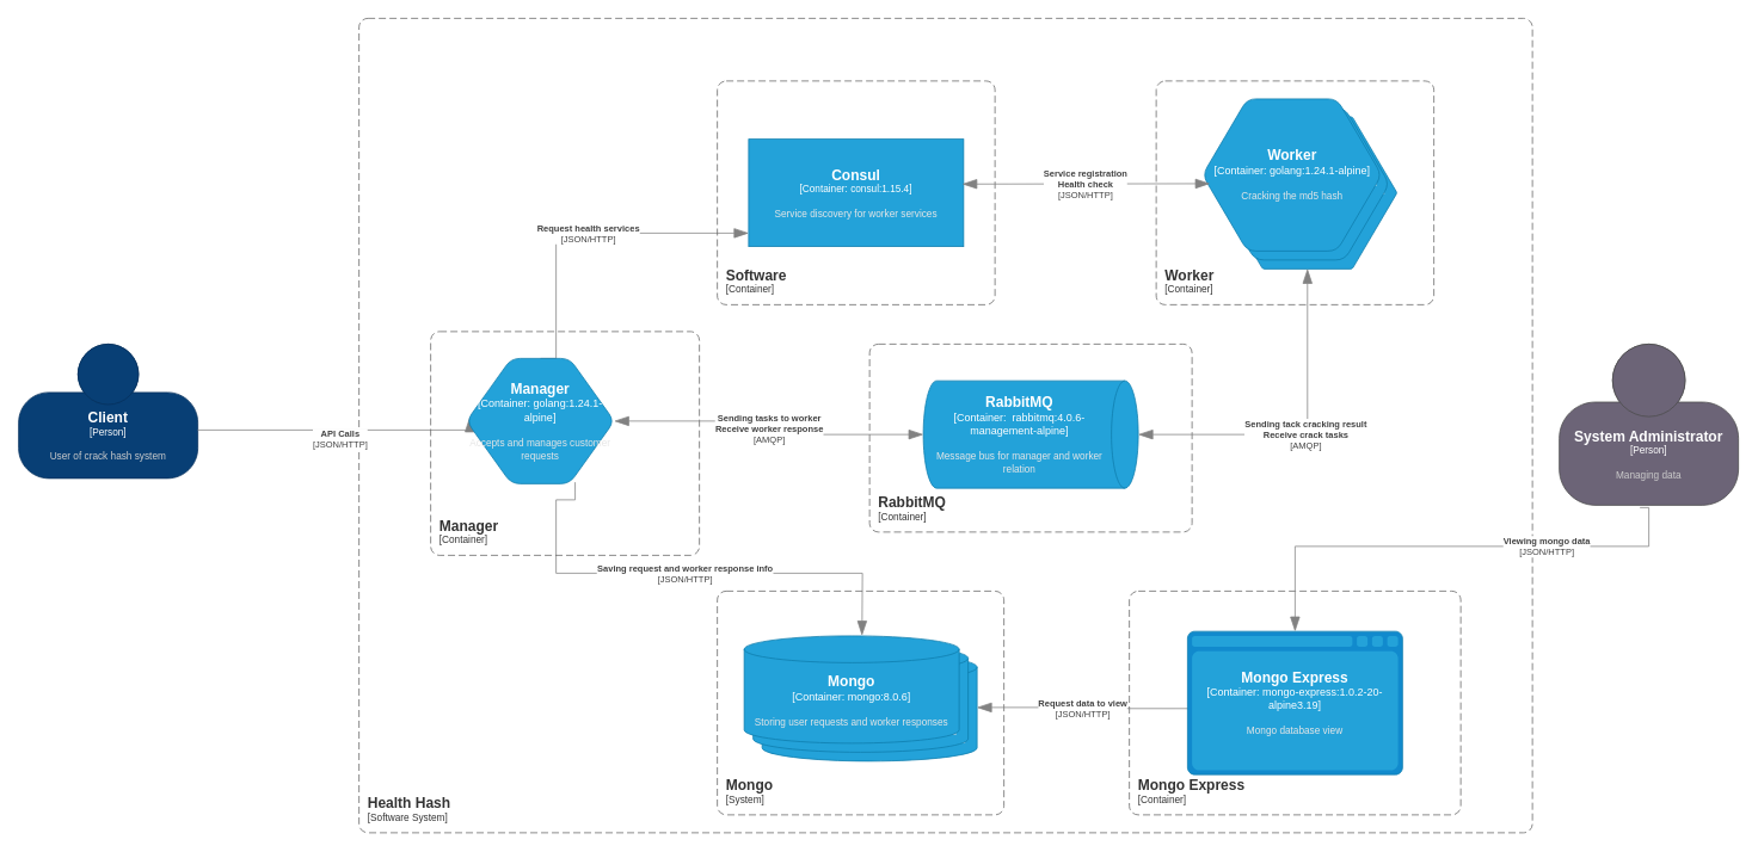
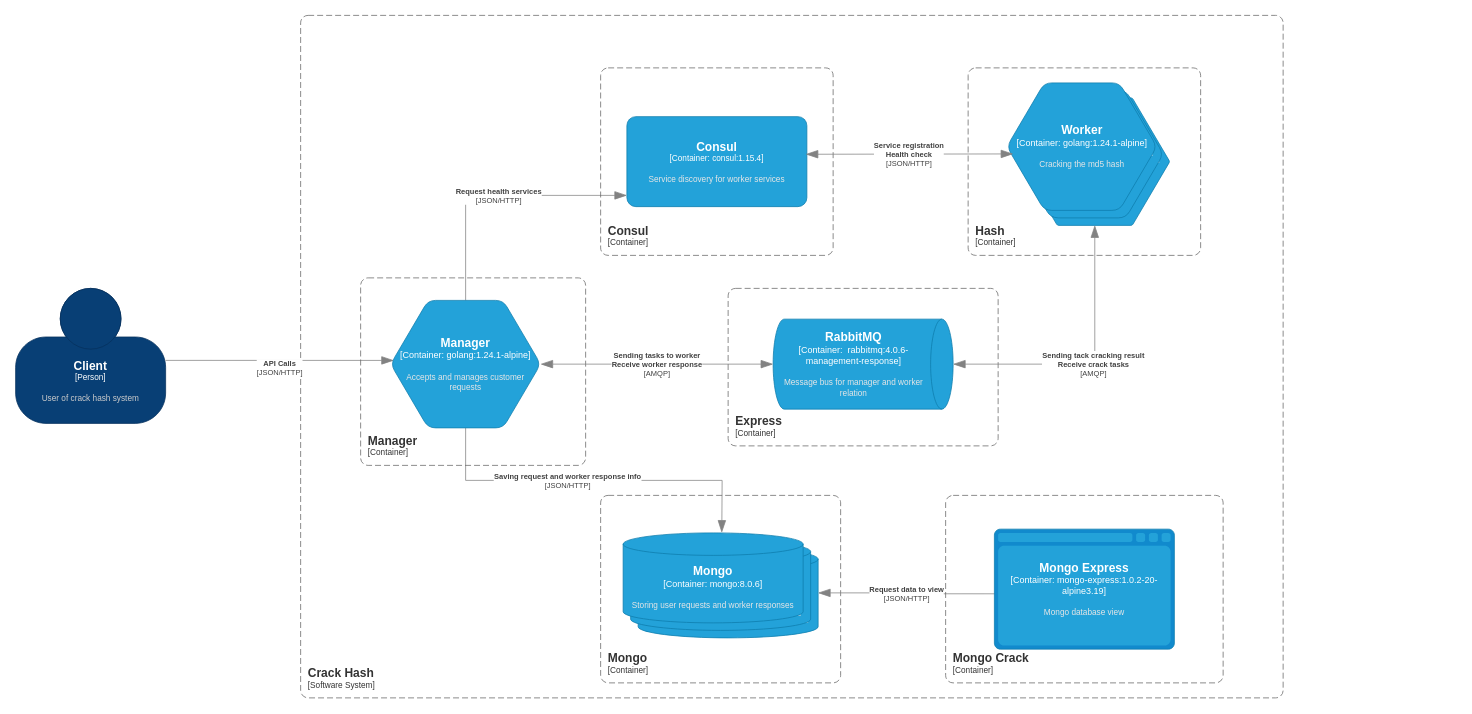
- <mxCell id="15" value="&lt;font style=&quot;font-size: 16px&quot;&gt;&lt;b&gt;Consul&lt;/b&gt;&lt;/font&gt;&lt;div&gt;[Container: consul:1.15.4]&lt;/div&gt;&lt;br&gt;&lt;div&gt;&lt;font style=&quot;font-size: 11px&quot;&gt;&lt;font color=&quot;#E6E6E6&quot;&gt;Service discovery for worker services&lt;/font&gt;&lt;/div&gt;" style="whiteSpace=wrap;html=1;fontSize=11;labelBackgroundColor=none;fillColor=#23A2D9;fontColor=#ffffff;align=center;arcSize=10;strokeColor=#0E7DAD;metaEdit=1;resizable=0;points=[[0.25,0,0],[0.5,0,0],[0.75,0,0],[1,0.25,0],[1,0.5,0],[1,0.75,0],[0.75,1,0],[0.5,1,0],[0.25,1,0],[0,0.75,0],[0,0.5,0],[0,0.25,0]];rounded=0;" vertex="1" parent="13"><mxGeometry x="35" y="65" width="240" height="120" as="geometry" /></mxCell>
+ <mxCell id="15" value="&lt;font style=&quot;font-size: 16px&quot;&gt;&lt;b&gt;Consul&lt;/b&gt;&lt;/font&gt;&lt;div&gt;[Container: consul:1.15.4]&lt;/div&gt;&lt;br&gt;&lt;div&gt;&lt;font style=&quot;font-size: 11px&quot;&gt;&lt;font color=&quot;#E6E6E6&quot;&gt;Service discovery for worker services&lt;/font&gt;&lt;/div&gt;" style="rounded=1;whiteSpace=wrap;html=1;fontSize=11;labelBackgroundColor=none;fillColor=#23A2D9;fontColor=#ffffff;align=center;arcSize=10;strokeColor=#0E7DAD;metaEdit=1;resizable=0;points=[[0.25,0,0],[0.5,0,0],[0.75,0,0],[1,0.25,0],[1,0.5,0],[1,0.75,0],[0.75,1,0],[0.5,1,0],[0.25,1,0],[0,0.75,0],[0,0.5,0],[0,0.25,0]];" vertex="1" parent="13"><mxGeometry x="35" y="65" width="240" height="120" as="geometry" /></mxCell>
- <mxCell id="14" value="&lt;font style=&quot;font-size: 16px&quot;&gt;&lt;b&gt;&lt;div style=&quot;text-align: left&quot;&gt;Software&lt;/div&gt;&lt;/b&gt;&lt;/font&gt;&lt;div style=&quot;text-align: left&quot;&gt;[Container]&lt;/div&gt;" style="rounded=1;fontSize=11;whiteSpace=wrap;html=1;dashed=1;arcSize=20;fillColor=none;strokeColor=#666666;fontColor=#333333;labelBackgroundColor=none;align=left;verticalAlign=bottom;labelBorderColor=none;spacingTop=0;spacing=10;dashPattern=8 4;metaEdit=1;rotatable=0;perimeter=rectanglePerimeter;noLabel=0;labelPadding=0;allowArrows=0;connectable=0;expand=0;recursiveResize=0;editable=1;pointerEvents=0;absoluteArcSize=1;points=[[0.25,0,0],[0.5,0,0],[0.75,0,0],[1,0.25,0],[1,0.5,0],[1,0.75,0],[0.75,1,0],[0.5,1,0],[0.25,1,0],[0,0.75,0],[0,0.5,0],[0,0.25,0]];" vertex="1" parent="13"><mxGeometry width="310" height="250" as="geometry" /></mxCell>
+ <mxCell id="14" value="&lt;font style=&quot;font-size: 16px&quot;&gt;&lt;b&gt;&lt;div style=&quot;text-align: left&quot;&gt;Consul&lt;/div&gt;&lt;/b&gt;&lt;/font&gt;&lt;div style=&quot;text-align: left&quot;&gt;[Container]&lt;/div&gt;" style="rounded=1;fontSize=11;whiteSpace=wrap;html=1;dashed=1;arcSize=20;fillColor=none;strokeColor=#666666;fontColor=#333333;labelBackgroundColor=none;align=left;verticalAlign=bottom;labelBorderColor=none;spacingTop=0;spacing=10;dashPattern=8 4;metaEdit=1;rotatable=0;perimeter=rectanglePerimeter;noLabel=0;labelPadding=0;allowArrows=0;connectable=0;expand=0;recursiveResize=0;editable=1;pointerEvents=0;absoluteArcSize=1;points=[[0.25,0,0],[0.5,0,0],[0.75,0,0],[1,0.25,0],[1,0.5,0],[1,0.75,0],[0.75,1,0],[0.5,1,0],[0.25,1,0],[0,0.75,0],[0,0.5,0],[0,0.25,0]];" vertex="1" parent="13"><mxGeometry width="310" height="250" as="geometry" /></mxCell>
- <mxCell id="8" value="&lt;font style=&quot;font-size: 16px&quot;&gt;&lt;b&gt;&lt;div style=&quot;text-align: left&quot;&gt;Worker&lt;/div&gt;&lt;/b&gt;&lt;/font&gt;&lt;div style=&quot;text-align: left&quot;&gt;[Container]&lt;/div&gt;" style="rounded=1;fontSize=11;whiteSpace=wrap;html=1;dashed=1;arcSize=20;fillColor=none;strokeColor=#666666;fontColor=#333333;labelBackgroundColor=none;align=left;verticalAlign=bottom;labelBorderColor=none;spacingTop=0;spacing=10;dashPattern=8 4;metaEdit=1;rotatable=0;perimeter=rectanglePerimeter;noLabel=0;labelPadding=0;allowArrows=0;connectable=0;expand=0;recursiveResize=0;editable=1;pointerEvents=0;absoluteArcSize=1;points=[[0.25,0,0],[0.5,0,0],[0.75,0,0],[1,0.25,0],[1,0.5,0],[1,0.75,0],[0.75,1,0],[0.5,1,0],[0.25,1,0],[0,0.75,0],[0,0.5,0],[0,0.25,0]];" vertex="1" parent="7"><mxGeometry width="310" height="250" as="geometry" /></mxCell>
+ <mxCell id="8" value="&lt;font style=&quot;font-size: 16px&quot;&gt;&lt;b&gt;&lt;div style=&quot;text-align: left&quot;&gt;Hash&lt;/div&gt;&lt;/b&gt;&lt;/font&gt;&lt;div style=&quot;text-align: left&quot;&gt;[Container]&lt;/div&gt;" style="rounded=1;fontSize=11;whiteSpace=wrap;html=1;dashed=1;arcSize=20;fillColor=none;strokeColor=#666666;fontColor=#333333;labelBackgroundColor=none;align=left;verticalAlign=bottom;labelBorderColor=none;spacingTop=0;spacing=10;dashPattern=8 4;metaEdit=1;rotatable=0;perimeter=rectanglePerimeter;noLabel=0;labelPadding=0;allowArrows=0;connectable=0;expand=0;recursiveResize=0;editable=1;pointerEvents=0;absoluteArcSize=1;points=[[0.25,0,0],[0.5,0,0],[0.75,0,0],[1,0.25,0],[1,0.5,0],[1,0.75,0],[0.75,1,0],[0.5,1,0],[0.25,1,0],[0,0.75,0],[0,0.5,0],[0,0.25,0]];" vertex="1" parent="7"><mxGeometry width="310" height="250" as="geometry" /></mxCell>
- <mxCell id="2" value="&lt;font style=&quot;font-size: 16px&quot;&gt;&lt;b&gt;Client&lt;/b&gt;&lt;/font&gt;&lt;div&gt;[Person]&lt;/div&gt;&lt;br&gt;&lt;div&gt;&lt;font style=&quot;font-size: 11px&quot;&gt;&lt;font color=&quot;#cccccc&quot;&gt;User of crack hash system&lt;/font&gt;&lt;/div&gt;" style="html=1;fontSize=11;dashed=0;whiteSpace=wrap;fillColor=#083F75;strokeColor=#06315C;fontColor=#ffffff;shape=mxgraph.c4.person2;align=center;metaEdit=1;points=[[0.5,0,0],[1,0.5,0],[1,0.75,0],[0.75,1,0],[0.5,1,0],[0.25,1,0],[0,0.75,0],[0,0.5,0]];resizable=0;" vertex="1" parent="1"><mxGeometry x="20" y="384" width="200" height="150" as="geometry" /></mxCell>
+ <mxCell id="2" value="&lt;font style=&quot;font-size: 16px&quot;&gt;&lt;b&gt;Client&lt;/b&gt;&lt;/font&gt;&lt;div&gt;[Person]&lt;/div&gt;&lt;br&gt;&lt;div&gt;&lt;font style=&quot;font-size: 11px&quot;&gt;&lt;font color=&quot;#cccccc&quot;&gt;User of crack hash system&lt;/font&gt;&lt;/div&gt;" style="html=1;fontSize=11;dashed=0;whiteSpace=wrap;fillColor=#083F75;strokeColor=#06315C;fontColor=#ffffff;shape=mxgraph.c4.person2;align=center;metaEdit=1;points=[[0.5,0,0],[1,0.5,0],[1,0.75,0],[0.75,1,0],[0.5,1,0],[0.25,1,0],[0,0.75,0],[0,0.5,0]];resizable=0;" vertex="1" parent="1"><mxGeometry x="20" y="384" width="200" height="180" as="geometry" /></mxCell>
- <mxCell id="25" value="&lt;font style=&quot;font-size: 16px&quot;&gt;&lt;b&gt;Manager&lt;/b&gt;&lt;/font&gt;&lt;div&gt;[Container:&amp;nbsp;golang:1.24.1-alpine]&lt;/div&gt;&lt;br&gt;&lt;div&gt;&lt;font style=&quot;font-size: 11px&quot;&gt;&lt;font color=&quot;#E6E6E6&quot;&gt;Accepts and manages customer requests&lt;/font&gt;&lt;/div&gt;" style="shape=hexagon;size=50;perimeter=hexagonPerimeter2;whiteSpace=wrap;html=1;fixedSize=1;rounded=1;labelBackgroundColor=none;fillColor=#23A2D9;fontSize=12;fontColor=#ffffff;align=center;strokeColor=#0E7DAD;metaEdit=1;points=[[0.5,0,0],[1,0.25,0],[1,0.5,0],[1,0.75,0],[0.5,1,0],[0,0.75,0],[0,0.5,0],[0,0.25,0]];resizable=0;" vertex="1" parent="23"><mxGeometry x="40" y="30" width="165" height="140" as="geometry" /></mxCell>
+ <mxCell id="25" value="&lt;font style=&quot;font-size: 16px&quot;&gt;&lt;b&gt;Manager&lt;/b&gt;&lt;/font&gt;&lt;div&gt;[Container:&amp;nbsp;golang:1.24.1-alpine]&lt;/div&gt;&lt;br&gt;&lt;div&gt;&lt;font style=&quot;font-size: 11px&quot;&gt;&lt;font color=&quot;#E6E6E6&quot;&gt;Accepts and manages customer requests&lt;/font&gt;&lt;/div&gt;" style="shape=hexagon;size=50;perimeter=hexagonPerimeter2;whiteSpace=wrap;html=1;fixedSize=1;rounded=1;labelBackgroundColor=none;fillColor=#23A2D9;fontSize=12;fontColor=#ffffff;align=center;strokeColor=#0E7DAD;metaEdit=1;points=[[0.5,0,0],[1,0.25,0],[1,0.5,0],[1,0.75,0],[0.5,1,0],[0,0.75,0],[0,0.5,0],[0,0.25,0]];resizable=0;" vertex="1" parent="23"><mxGeometry x="40" y="30" width="200" height="170" as="geometry" /></mxCell>
- <mxCell id="34" value="&lt;font style=&quot;font-size: 16px&quot;&gt;&lt;b&gt;System Administrator &lt;/b&gt;&lt;/font&gt;&lt;div&gt;[Person]&lt;/div&gt;&lt;br&gt;&lt;div&gt;&lt;font style=&quot;font-size: 11px&quot;&gt;&lt;font color=&quot;#cccccc&quot;&gt;Managing data&lt;/font&gt;&lt;/div&gt;" style="html=1;fontSize=11;dashed=0;whiteSpace=wrap;fillColor=#6C6477;strokeColor=#4D4D4D;fontColor=#ffffff;shape=mxgraph.c4.person2;align=center;metaEdit=1;points=[[0.5,0,0],[1,0.5,0],[1,0.75,0],[0.75,1,0],[0.5,1,0],[0.25,1,0],[0,0.75,0],[0,0.5,0]];resizable=0;" vertex="1" parent="1"><mxGeometry x="1740" y="384" width="200" height="180" as="geometry" /></mxCell>
- <mxCell id="31" value="&lt;font style=&quot;font-size: 16px&quot;&gt;&lt;b&gt;RabbitMQ&lt;/b&gt;&lt;/font&gt;&lt;div&gt;[Container:&amp;nbsp; rabbitmq:4.0.6-management-alpine]&lt;/div&gt;&lt;br&gt;&lt;div&gt;&lt;font style=&quot;font-size: 11px&quot;&gt;&lt;font color=&quot;#E6E6E6&quot;&gt;Message bus for manager and worker relation&lt;/font&gt;&lt;/div&gt;" style="shape=cylinder3;size=15;direction=south;whiteSpace=wrap;html=1;boundedLbl=1;rounded=0;labelBackgroundColor=none;fillColor=#23A2D9;fontSize=12;fontColor=#ffffff;align=center;strokeColor=#0E7DAD;metaEdit=1;points=[[0.5,0,0],[1,0.25,0],[1,0.5,0],[1,0.75,0],[0.5,1,0],[0,0.75,0],[0,0.5,0],[0,0.25,0]];resizable=0;" vertex="1" parent="1"><mxGeometry x="1030" y="425" width="240" height="120" as="geometry" /></mxCell>
+ <mxCell id="31" value="&lt;font style=&quot;font-size: 16px&quot;&gt;&lt;b&gt;RabbitMQ&lt;/b&gt;&lt;/font&gt;&lt;div&gt;[Container:&amp;nbsp; rabbitmq:4.0.6-management-response]&lt;/div&gt;&lt;br&gt;&lt;div&gt;&lt;font style=&quot;font-size: 11px&quot;&gt;&lt;font color=&quot;#E6E6E6&quot;&gt;Message bus for manager and worker relation&lt;/font&gt;&lt;/div&gt;" style="shape=cylinder3;size=15;direction=south;whiteSpace=wrap;html=1;boundedLbl=1;rounded=0;labelBackgroundColor=none;fillColor=#23A2D9;fontSize=12;fontColor=#ffffff;align=center;strokeColor=#0E7DAD;metaEdit=1;points=[[0.5,0,0],[1,0.25,0],[1,0.5,0],[1,0.75,0],[0.5,1,0],[0,0.75,0],[0,0.5,0],[0,0.25,0]];resizable=0;" vertex="1" parent="1"><mxGeometry x="1030" y="425" width="240" height="120" as="geometry" /></mxCell>
- <mxCell id="30" value="&lt;font style=&quot;font-size: 16px&quot;&gt;&lt;b&gt;&lt;div style=&quot;text-align: left&quot;&gt;RabbitMQ&lt;/div&gt;&lt;/b&gt;&lt;/font&gt;&lt;div style=&quot;text-align: left&quot;&gt;[Container]&lt;/div&gt;" style="rounded=1;fontSize=11;whiteSpace=wrap;html=1;dashed=1;arcSize=20;fillColor=none;strokeColor=#666666;fontColor=#333333;labelBackgroundColor=none;align=left;verticalAlign=bottom;labelBorderColor=none;spacingTop=0;spacing=10;dashPattern=8 4;metaEdit=1;rotatable=0;perimeter=rectanglePerimeter;noLabel=0;labelPadding=0;allowArrows=0;connectable=0;expand=0;recursiveResize=0;editable=1;pointerEvents=0;absoluteArcSize=1;points=[[0.25,0,0],[0.5,0,0],[0.75,0,0],[1,0.25,0],[1,0.5,0],[1,0.75,0],[0.75,1,0],[0.5,1,0],[0.25,1,0],[0,0.75,0],[0,0.5,0],[0,0.25,0]];" vertex="1" parent="1"><mxGeometry x="970" y="384" width="360" height="210" as="geometry" /></mxCell>
+ <mxCell id="30" value="&lt;font style=&quot;font-size: 16px&quot;&gt;&lt;b&gt;&lt;div style=&quot;text-align: left&quot;&gt;Express&lt;/div&gt;&lt;/b&gt;&lt;/font&gt;&lt;div style=&quot;text-align: left&quot;&gt;[Container]&lt;/div&gt;" style="rounded=1;fontSize=11;whiteSpace=wrap;html=1;dashed=1;arcSize=20;fillColor=none;strokeColor=#666666;fontColor=#333333;labelBackgroundColor=none;align=left;verticalAlign=bottom;labelBorderColor=none;spacingTop=0;spacing=10;dashPattern=8 4;metaEdit=1;rotatable=0;perimeter=rectanglePerimeter;noLabel=0;labelPadding=0;allowArrows=0;connectable=0;expand=0;recursiveResize=0;editable=1;pointerEvents=0;absoluteArcSize=1;points=[[0.25,0,0],[0.5,0,0],[0.75,0,0],[1,0.25,0],[1,0.5,0],[1,0.75,0],[0.75,1,0],[0.5,1,0],[0.25,1,0],[0,0.75,0],[0,0.5,0],[0,0.25,0]];" vertex="1" parent="1"><mxGeometry x="970" y="384" width="360" height="210" as="geometry" /></mxCell>
- <mxCell id="35" value="&lt;div style=&quot;text-align: left&quot;&gt;&lt;div style=&quot;text-align: center&quot;&gt;&lt;b&gt;Viewing mongo data&lt;/b&gt;&lt;/div&gt;&lt;div style=&quot;text-align: center&quot;&gt;[JSON/HTTP]&lt;/div&gt;&lt;/div&gt;" style="endArrow=blockThin;html=1;fontSize=10;fontColor=#404040;strokeWidth=1;endFill=1;strokeColor=#828282;elbow=vertical;metaEdit=1;endSize=14;startSize=14;jumpStyle=arc;jumpSize=16;rounded=0;edgeStyle=orthogonalEdgeStyle;entryX=0.5;entryY=0;entryDx=0;entryDy=0;entryPerimeter=0;exitX=0.45;exitY=1.015;exitDx=0;exitDy=0;exitPerimeter=0;" edge="1" parent="1" source="34" target="29"><mxGeometry x="-0.389" width="240" relative="1" as="geometry"><mxPoint x="1430" y="540" as="sourcePoint" /><mxPoint x="1670" y="540" as="targetPoint" /><Array as="points"><mxPoint x="1840" y="610" /><mxPoint x="1445" y="610" /></Array><mxPoint x="-1" as="offset" /></mxGeometry></mxCell>
- <mxCell id="18" value="&lt;font style=&quot;font-size: 16px&quot;&gt;&lt;b&gt;&lt;div style=&quot;text-align: left&quot;&gt;Mongo&lt;/div&gt;&lt;/b&gt;&lt;/font&gt;&lt;div style=&quot;text-align: left&quot;&gt;[System]&lt;/div&gt;" style="rounded=1;fontSize=11;whiteSpace=wrap;html=1;dashed=1;arcSize=20;fillColor=none;strokeColor=#666666;fontColor=#333333;labelBackgroundColor=none;align=left;verticalAlign=bottom;labelBorderColor=none;spacingTop=0;spacing=10;dashPattern=8 4;metaEdit=1;rotatable=0;perimeter=rectanglePerimeter;noLabel=0;labelPadding=0;allowArrows=0;connectable=0;expand=0;recursiveResize=0;editable=1;pointerEvents=0;absoluteArcSize=1;points=[[0.25,0,0],[0.5,0,0],[0.75,0,0],[1,0.25,0],[1,0.5,0],[1,0.75,0],[0.75,1,0],[0.5,1,0],[0.25,1,0],[0,0.75,0],[0,0.5,0],[0,0.25,0]];" vertex="1" parent="17"><mxGeometry width="320" height="250" as="geometry" /></mxCell>
+ <mxCell id="18" value="&lt;font style=&quot;font-size: 16px&quot;&gt;&lt;b&gt;&lt;div style=&quot;text-align: left&quot;&gt;Mongo&lt;/div&gt;&lt;/b&gt;&lt;/font&gt;&lt;div style=&quot;text-align: left&quot;&gt;[Container]&lt;/div&gt;" style="rounded=1;fontSize=11;whiteSpace=wrap;html=1;dashed=1;arcSize=20;fillColor=none;strokeColor=#666666;fontColor=#333333;labelBackgroundColor=none;align=left;verticalAlign=bottom;labelBorderColor=none;spacingTop=0;spacing=10;dashPattern=8 4;metaEdit=1;rotatable=0;perimeter=rectanglePerimeter;noLabel=0;labelPadding=0;allowArrows=0;connectable=0;expand=0;recursiveResize=0;editable=1;pointerEvents=0;absoluteArcSize=1;points=[[0.25,0,0],[0.5,0,0],[0.75,0,0],[1,0.25,0],[1,0.5,0],[1,0.75,0],[0.75,1,0],[0.5,1,0],[0.25,1,0],[0,0.75,0],[0,0.5,0],[0,0.25,0]];" vertex="1" parent="17"><mxGeometry width="320" height="250" as="geometry" /></mxCell>
- <mxCell id="28" value="&lt;font style=&quot;font-size: 16px&quot;&gt;&lt;b&gt;&lt;div style=&quot;text-align: left&quot;&gt;Mongo Express&lt;/div&gt;&lt;/b&gt;&lt;/font&gt;&lt;div style=&quot;text-align: left&quot;&gt;[Container]&lt;/div&gt;" style="rounded=1;fontSize=11;whiteSpace=wrap;html=1;dashed=1;arcSize=20;fillColor=none;strokeColor=#666666;fontColor=#333333;labelBackgroundColor=none;align=left;verticalAlign=bottom;labelBorderColor=none;spacingTop=0;spacing=10;dashPattern=8 4;metaEdit=1;rotatable=0;perimeter=rectanglePerimeter;noLabel=0;labelPadding=0;allowArrows=0;connectable=0;expand=0;recursiveResize=0;editable=1;pointerEvents=0;absoluteArcSize=1;points=[[0.25,0,0],[0.5,0,0],[0.75,0,0],[1,0.25,0],[1,0.5,0],[1,0.75,0],[0.75,1,0],[0.5,1,0],[0.25,1,0],[0,0.75,0],[0,0.5,0],[0,0.25,0]];" vertex="1" parent="27"><mxGeometry width="370" height="250" as="geometry" /></mxCell>
+ <mxCell id="28" value="&lt;font style=&quot;font-size: 16px&quot;&gt;&lt;b&gt;&lt;div style=&quot;text-align: left&quot;&gt;Mongo Crack&lt;/div&gt;&lt;/b&gt;&lt;/font&gt;&lt;div style=&quot;text-align: left&quot;&gt;[Container]&lt;/div&gt;" style="rounded=1;fontSize=11;whiteSpace=wrap;html=1;dashed=1;arcSize=20;fillColor=none;strokeColor=#666666;fontColor=#333333;labelBackgroundColor=none;align=left;verticalAlign=bottom;labelBorderColor=none;spacingTop=0;spacing=10;dashPattern=8 4;metaEdit=1;rotatable=0;perimeter=rectanglePerimeter;noLabel=0;labelPadding=0;allowArrows=0;connectable=0;expand=0;recursiveResize=0;editable=1;pointerEvents=0;absoluteArcSize=1;points=[[0.25,0,0],[0.5,0,0],[0.75,0,0],[1,0.25,0],[1,0.5,0],[1,0.75,0],[0.75,1,0],[0.5,1,0],[0.25,1,0],[0,0.75,0],[0,0.5,0],[0,0.25,0]];" vertex="1" parent="27"><mxGeometry width="370" height="250" as="geometry" /></mxCell>
- <mxCell id="3" value="&lt;font style=&quot;font-size: 16px&quot;&gt;&lt;b&gt;&lt;div style=&quot;text-align: left&quot;&gt;Health Hash&lt;/div&gt;&lt;/b&gt;&lt;/font&gt;&lt;div style=&quot;text-align: left&quot;&gt;[Software System]&lt;/div&gt;" style="rounded=1;fontSize=11;whiteSpace=wrap;html=1;dashed=1;arcSize=20;fillColor=none;strokeColor=#666666;fontColor=#333333;labelBackgroundColor=none;align=left;verticalAlign=bottom;labelBorderColor=none;spacingTop=0;spacing=10;dashPattern=8 4;metaEdit=1;rotatable=0;perimeter=rectanglePerimeter;noLabel=0;labelPadding=0;allowArrows=0;connectable=0;expand=0;recursiveResize=0;editable=1;pointerEvents=0;absoluteArcSize=1;points=[[0.25,0,0],[0.5,0,0],[0.75,0,0],[1,0.25,0],[1,0.5,0],[1,0.75,0],[0.75,1,0],[0.5,1,0],[0.25,1,0],[0,0.75,0],[0,0.5,0],[0,0.25,0]];" vertex="1" parent="1"><mxGeometry x="400" y="20" width="1310" height="910" as="geometry" /></mxCell>
+ <mxCell id="3" value="&lt;font style=&quot;font-size: 16px&quot;&gt;&lt;b&gt;&lt;div style=&quot;text-align: left&quot;&gt;Crack Hash&lt;/div&gt;&lt;/b&gt;&lt;/font&gt;&lt;div style=&quot;text-align: left&quot;&gt;[Software System]&lt;/div&gt;" style="rounded=1;fontSize=11;whiteSpace=wrap;html=1;dashed=1;arcSize=20;fillColor=none;strokeColor=#666666;fontColor=#333333;labelBackgroundColor=none;align=left;verticalAlign=bottom;labelBorderColor=none;spacingTop=0;spacing=10;dashPattern=8 4;metaEdit=1;rotatable=0;perimeter=rectanglePerimeter;noLabel=0;labelPadding=0;allowArrows=0;connectable=0;expand=0;recursiveResize=0;editable=1;pointerEvents=0;absoluteArcSize=1;points=[[0.25,0,0],[0.5,0,0],[0.75,0,0],[1,0.25,0],[1,0.5,0],[1,0.75,0],[0.75,1,0],[0.5,1,0],[0.25,1,0],[0,0.75,0],[0,0.5,0],[0,0.25,0]];" vertex="1" parent="1"><mxGeometry x="400" y="20" width="1310" height="910" as="geometry" /></mxCell>
